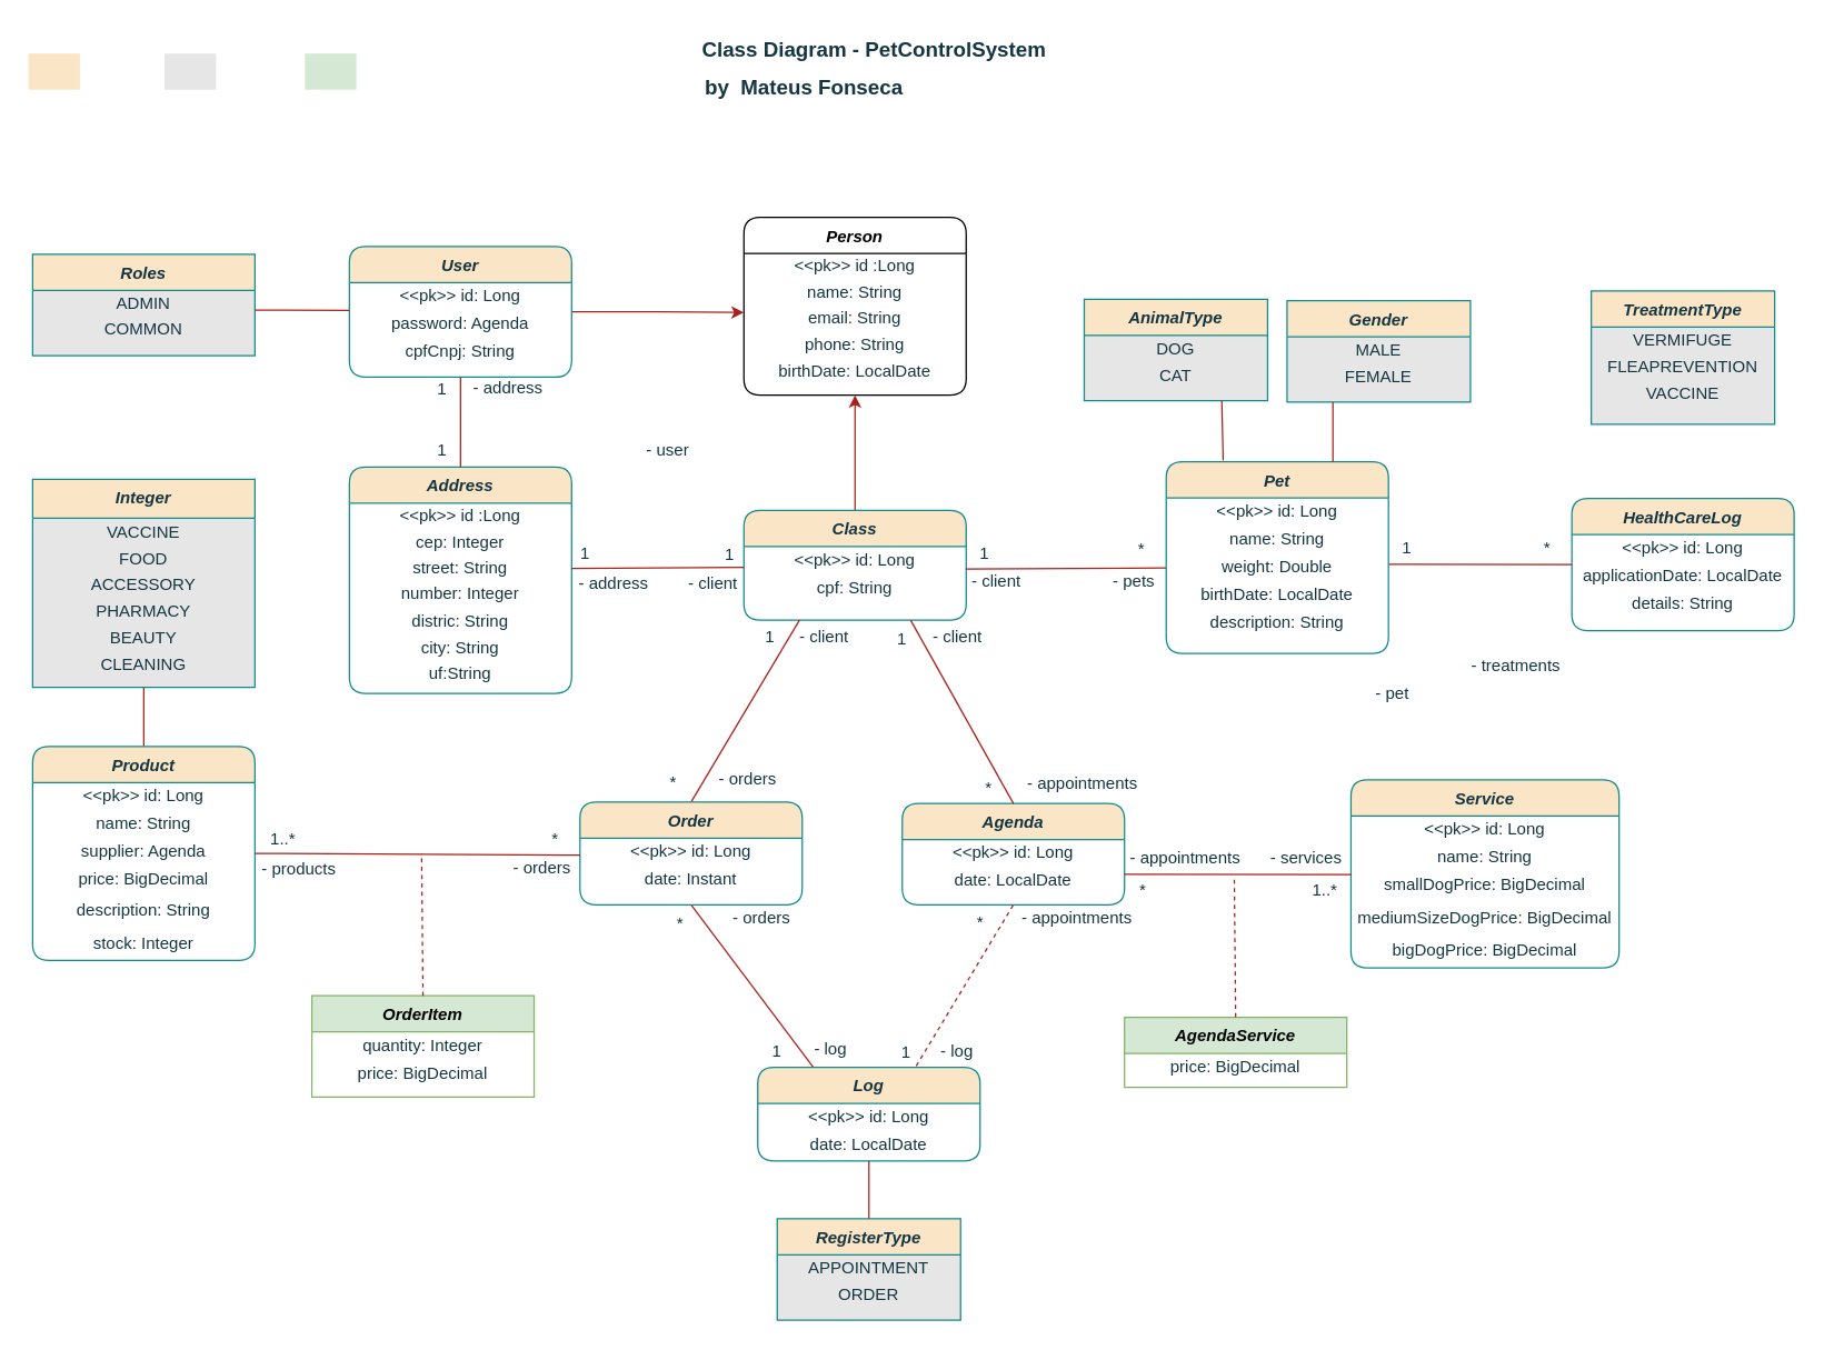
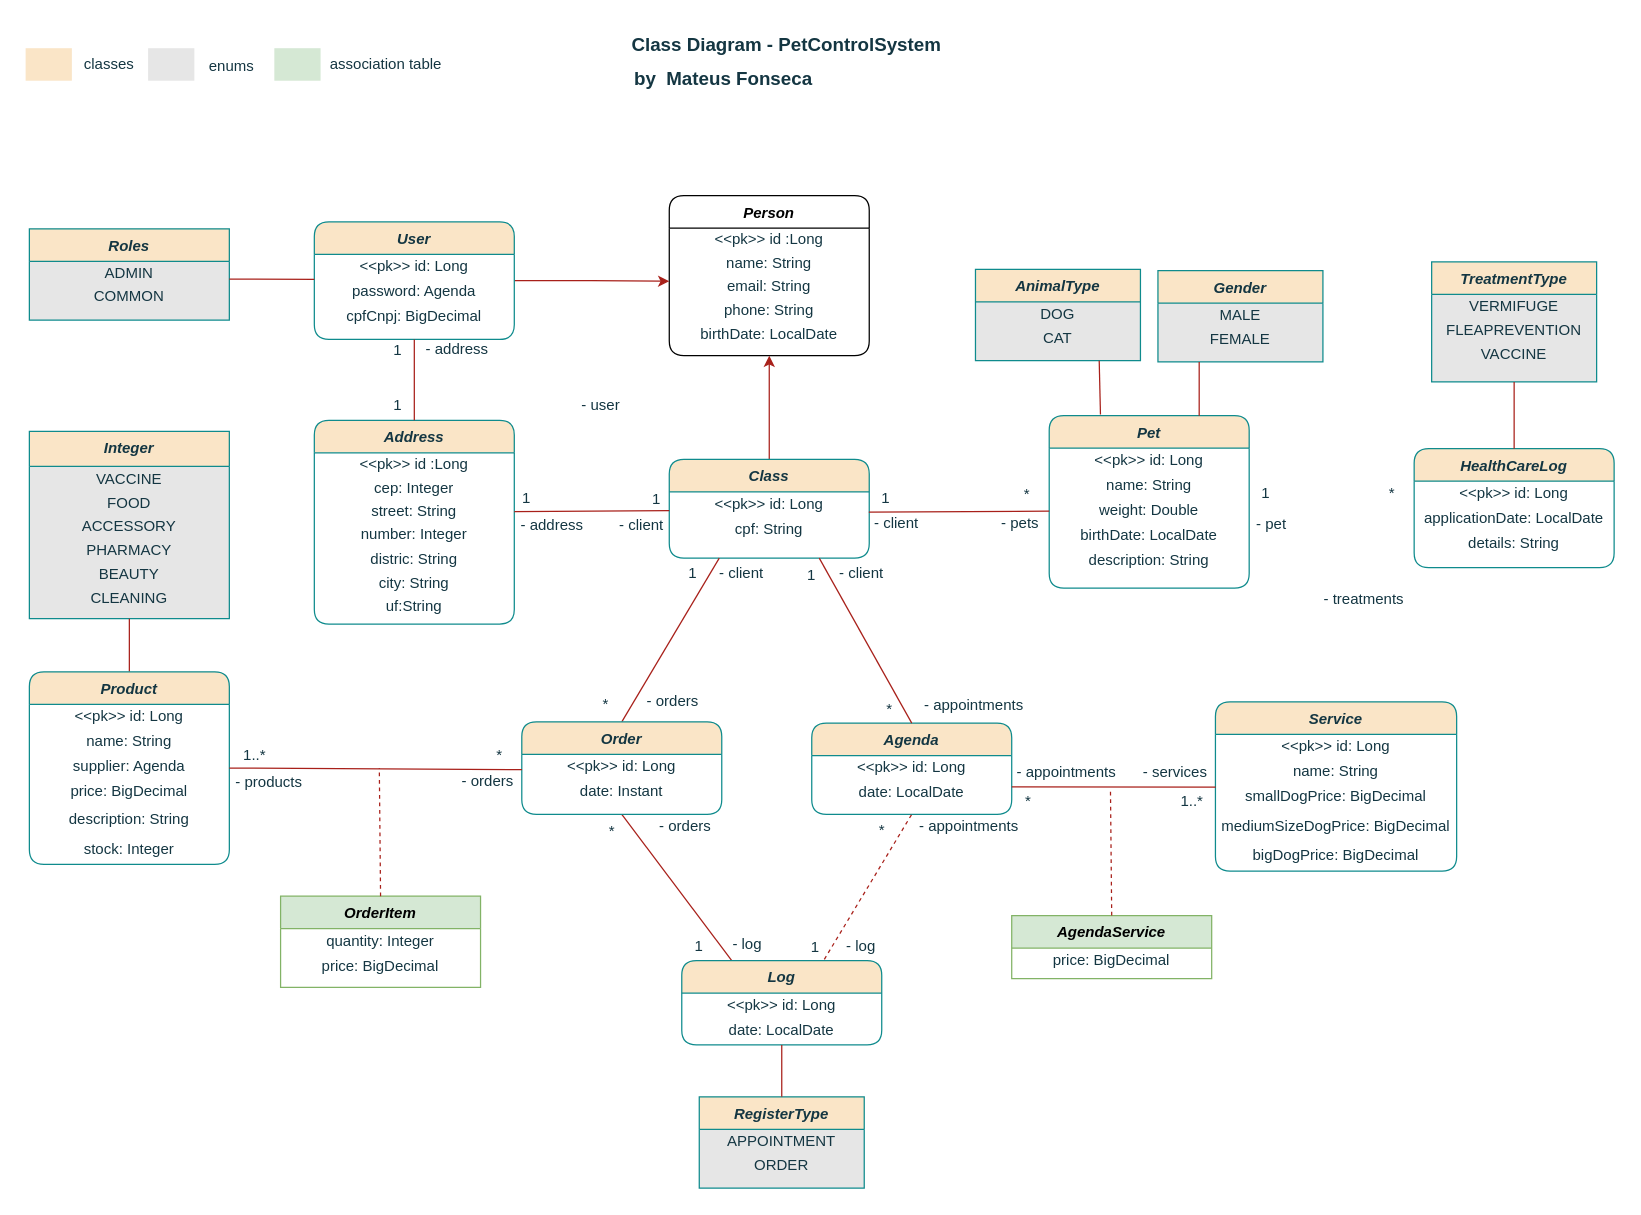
+ <mxCell id="145" value="classes" style="text;html=1;align=center;verticalAlign=middle;whiteSpace=wrap;rounded=0;fontColor=#143642;labelBackgroundColor=none;" parent="143" vertex="1"><mxGeometry x="37" width="60" height="30" as="geometry" /></mxCell>
+ <mxCell id="151" value="association table" style="text;html=1;align=center;verticalAlign=middle;whiteSpace=wrap;rounded=0;fontColor=#143642;labelBackgroundColor=none;" parent="149" vertex="1"><mxGeometry x="37" width="105" height="30" as="geometry" /></mxCell>
+ <mxCell id="148" value="enums" style="text;html=1;align=center;verticalAlign=middle;whiteSpace=wrap;rounded=0;fontColor=#143642;labelBackgroundColor=none;" parent="146" vertex="1"><mxGeometry x="37" width="60" height="30" as="geometry" /></mxCell>
- <mxCell id="21" value="cpfCnpj: String" style="text;html=1;align=center;verticalAlign=middle;whiteSpace=wrap;rounded=1;labelBackgroundColor=none;fontColor=#143642;" parent="18" vertex="1"><mxGeometry y="66" width="160" height="20" as="geometry" /></mxCell>
+ <mxCell id="21" value="cpfCnpj: BigDecimal" style="text;html=1;align=center;verticalAlign=middle;whiteSpace=wrap;rounded=1;labelBackgroundColor=none;fontColor=#143642;" parent="18" vertex="1"><mxGeometry y="66" width="160" height="20" as="geometry" /></mxCell>
+ <mxCell id="127" value="" style="endArrow=none;html=1;rounded=1;exitX=0.5;exitY=1;exitDx=0;exitDy=0;labelBackgroundColor=none;fontColor=default;strokeColor=#A8201A;entryX=0.5;entryY=0;entryDx=0;entryDy=0;" parent="1" source="123" target="113" edge="1"><mxGeometry width="50" height="50" relative="1" as="geometry"><mxPoint x="969" y="271" as="sourcePoint" /><mxPoint x="1200" y="354" as="targetPoint" /></mxGeometry></mxCell>
- <mxCell id="117" value="" style="endArrow=none;html=1;rounded=1;labelBackgroundColor=none;fontColor=default;strokeColor=#A8201A;entryX=1.002;entryY=0.392;entryDx=0;entryDy=0;entryPerimeter=0;exitX=0;exitY=0.5;exitDx=0;exitDy=0;" parent="1" source="113" target="8" edge="1"><mxGeometry width="50" height="50" relative="1" as="geometry"><mxPoint x="1097" y="412" as="sourcePoint" /><mxPoint x="599" y="416" as="targetPoint" /></mxGeometry></mxCell>
- <mxCell id="122" value="- pet" style="text;html=1;align=center;verticalAlign=middle;whiteSpace=wrap;rounded=1;labelBackgroundColor=none;fontColor=#143642;" parent="1" vertex="1"><mxGeometry x="984" y="489.5" width="36" height="19.25" as="geometry" /></mxCell>
+ <mxCell id="122" value="- pet" style="text;html=1;align=center;verticalAlign=middle;whiteSpace=wrap;rounded=1;labelBackgroundColor=none;fontColor=#143642;" parent="1" vertex="1"><mxGeometry x="999" y="409.5" width="36" height="19.25" as="geometry" /></mxCell>
